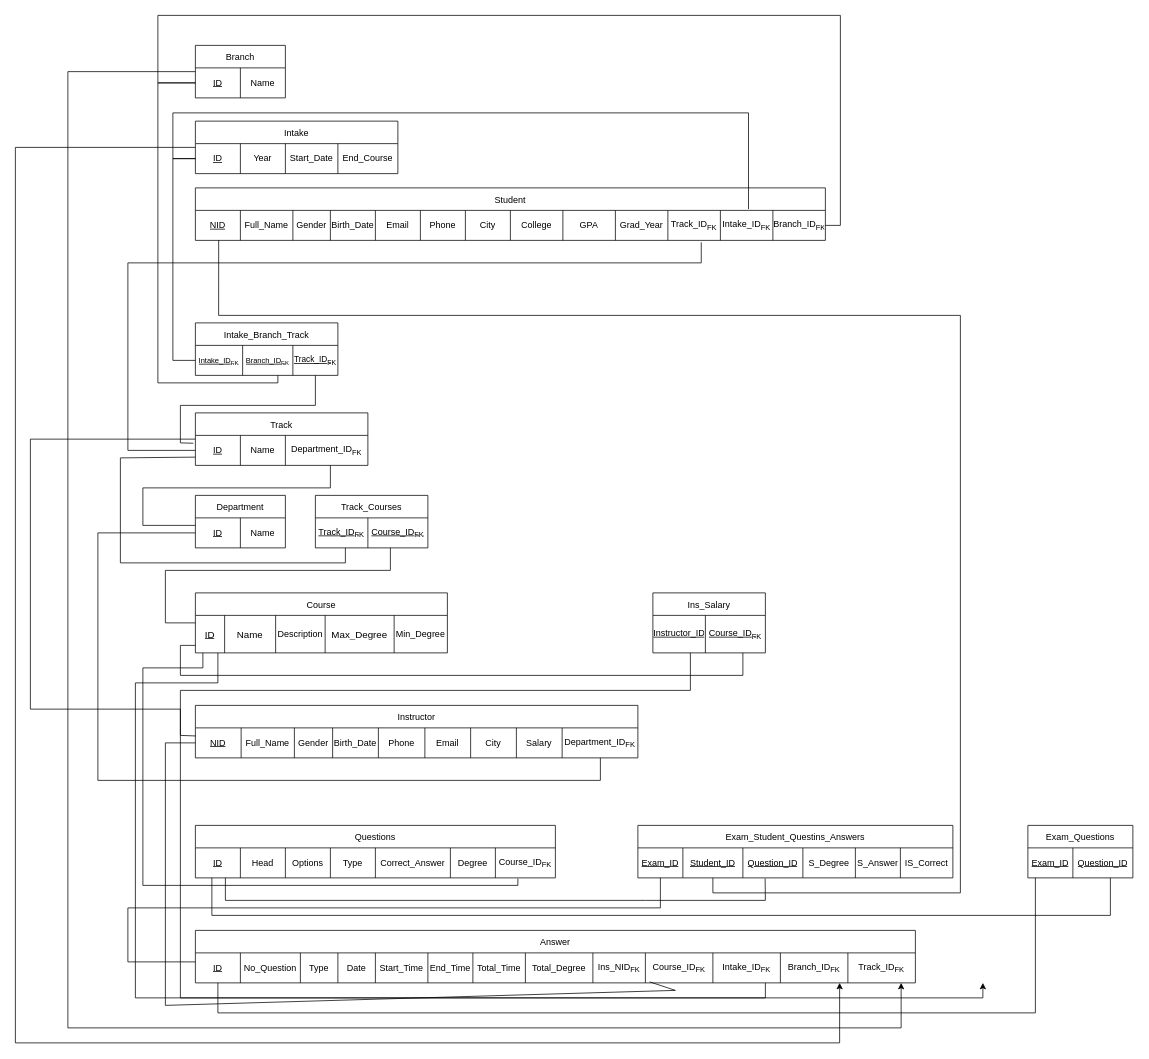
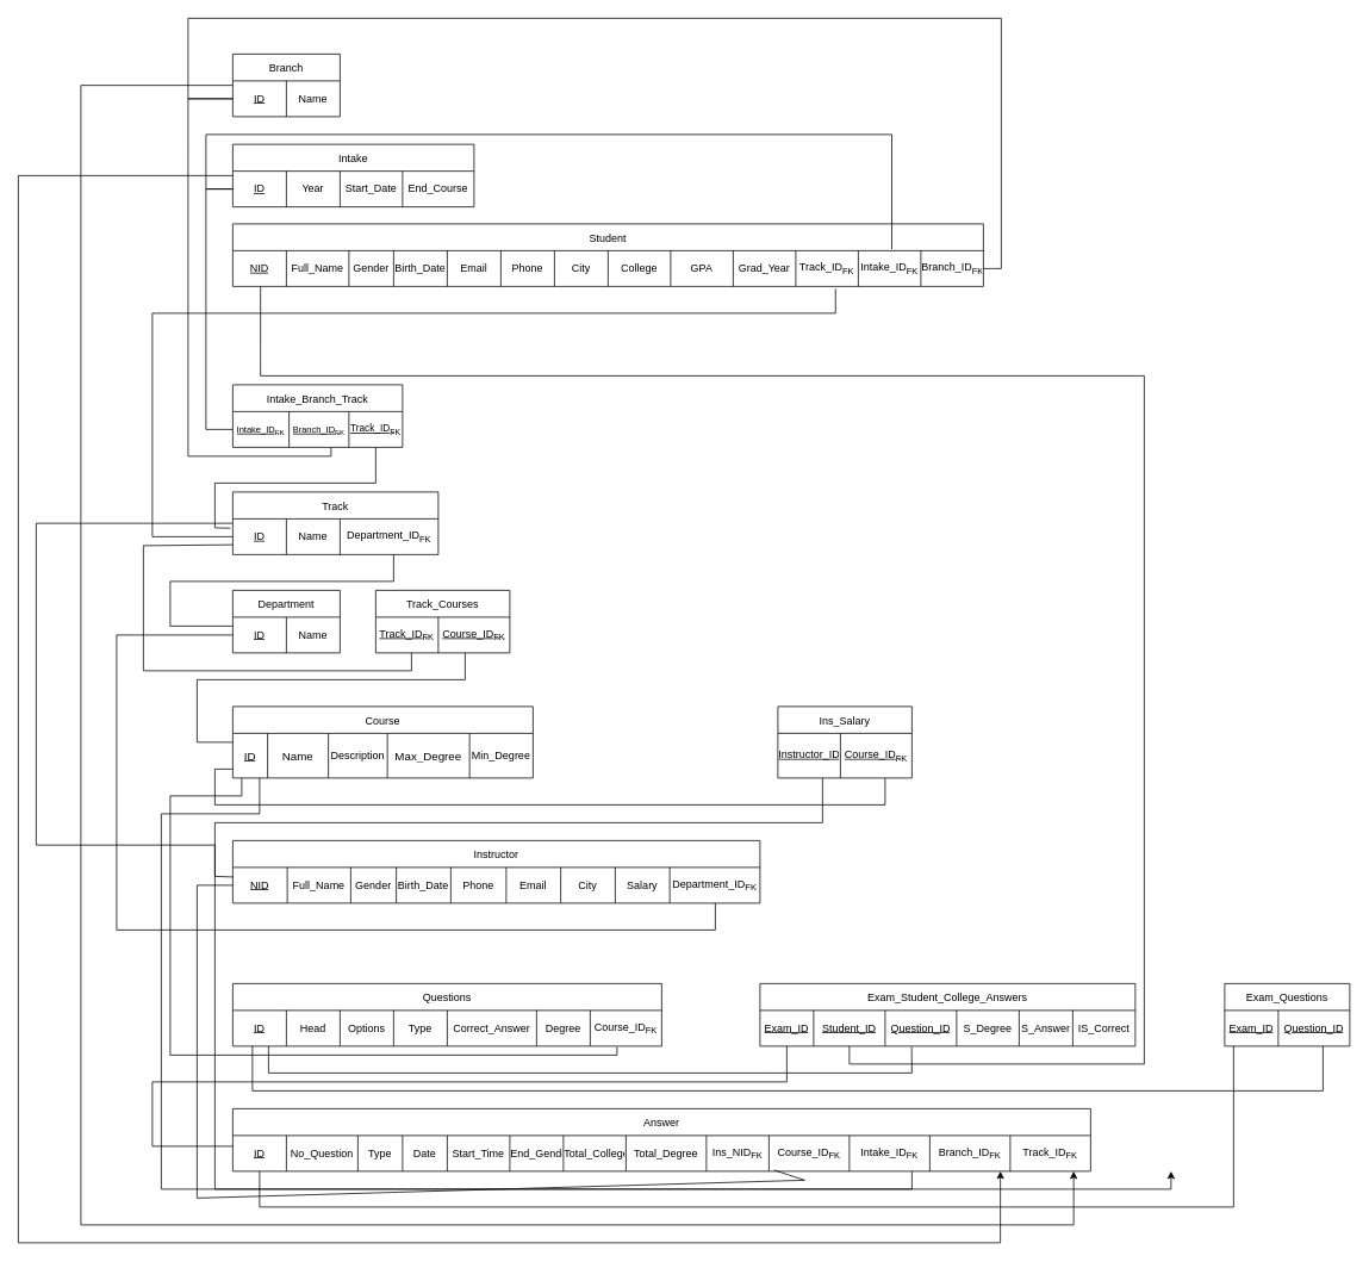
- <mxCell id="86" value="Exam_Student_Questins_Answers" style="shape=table;startSize=30;container=1;collapsible=0;childLayout=tableLayout;" parent="1" vertex="1"><mxGeometry x="850" y="1100" width="420" height="70" as="geometry" /></mxCell>
+ <mxCell id="86" value="Exam_Student_College_Answers" style="shape=table;startSize=30;container=1;collapsible=0;childLayout=tableLayout;" parent="1" vertex="1"><mxGeometry x="850" y="1100" width="420" height="70" as="geometry" /></mxCell>
- <mxCell id="65" value="End_Time" style="shape=partialRectangle;html=1;whiteSpace=wrap;connectable=0;strokeColor=inherit;overflow=hidden;fillColor=none;top=0;left=0;bottom=0;right=0;pointerEvents=1;" parent="59" vertex="1"><mxGeometry x="310" width="60" height="40" as="geometry"><mxRectangle width="60" height="40" as="alternateBounds" /></mxGeometry></mxCell>
+ <mxCell id="65" value="End_Gender" style="shape=partialRectangle;html=1;whiteSpace=wrap;connectable=0;strokeColor=inherit;overflow=hidden;fillColor=none;top=0;left=0;bottom=0;right=0;pointerEvents=1;" parent="59" vertex="1"><mxGeometry x="310" width="60" height="40" as="geometry"><mxRectangle width="60" height="40" as="alternateBounds" /></mxGeometry></mxCell>
- <mxCell id="66" value="Total_Time" style="shape=partialRectangle;html=1;whiteSpace=wrap;connectable=0;strokeColor=inherit;overflow=hidden;fillColor=none;top=0;left=0;bottom=0;right=0;pointerEvents=1;" parent="59" vertex="1"><mxGeometry x="370" width="70" height="40" as="geometry"><mxRectangle width="70" height="40" as="alternateBounds" /></mxGeometry></mxCell>
+ <mxCell id="66" value="Total_College" style="shape=partialRectangle;html=1;whiteSpace=wrap;connectable=0;strokeColor=inherit;overflow=hidden;fillColor=none;top=0;left=0;bottom=0;right=0;pointerEvents=1;" parent="59" vertex="1"><mxGeometry x="370" width="70" height="40" as="geometry"><mxRectangle width="70" height="40" as="alternateBounds" /></mxGeometry></mxCell>
